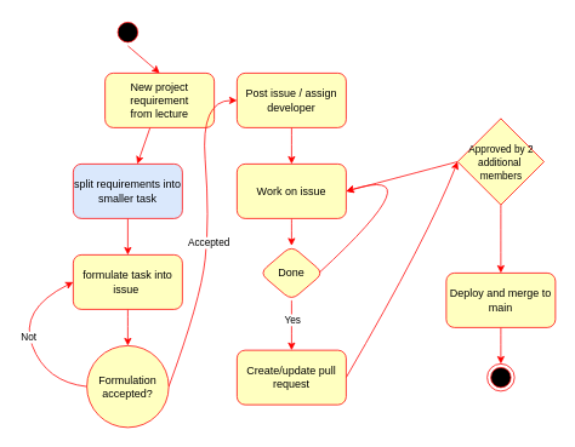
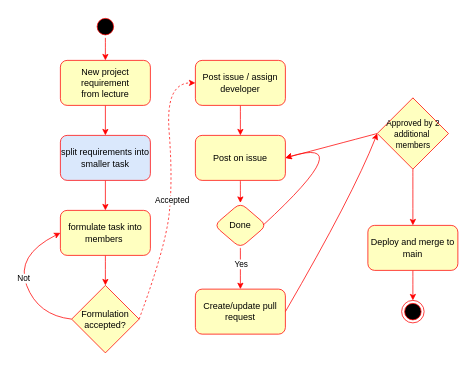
- <mxCell id="3" value="New project requirement&lt;br&gt;from lecture" style="rounded=1;whiteSpace=wrap;html=1;fillColor=#FFFFC0;fontColor=#000000;strokeColor=#FF0000;labelBorderColor=none;" vertex="1" parent="1"><mxGeometry x="115" y="80" width="120" height="60" as="geometry" /></mxCell>
+ <mxCell id="3" value="New project requirement&lt;br&gt;from lecture" style="rounded=1;whiteSpace=wrap;html=1;fillColor=#FFFFC0;fontColor=#000000;strokeColor=#FF0000;labelBorderColor=none;" vertex="1" parent="1"><mxGeometry x="80" y="80" width="120" height="60" as="geometry" /></mxCell>
- <mxCell id="10" style="edgeStyle=none;curved=1;html=1;exitX=1;exitY=0.5;exitDx=0;exitDy=0;startArrow=none;startFill=0;entryX=0;entryY=0.5;entryDx=0;entryDy=0;strokeColor=#FF0000;" edge="1" parent="1" source="12" target="14"><mxGeometry relative="1" as="geometry"><mxPoint x="290" y="260" as="targetPoint" /><Array as="points"><mxPoint x="220" y="330" /><mxPoint x="230" y="240" /><mxPoint x="220" y="110" /></Array></mxGeometry></mxCell>
+ <mxCell id="10" style="edgeStyle=none;curved=1;html=1;exitX=1;exitY=0.5;exitDx=0;exitDy=0;startArrow=none;startFill=0;entryX=0;entryY=0.5;entryDx=0;entryDy=0;strokeColor=#FF0000;dashed=1;" edge="1" parent="1" source="12" target="14"><mxGeometry relative="1" as="geometry"><mxPoint x="290" y="260" as="targetPoint" /><Array as="points"><mxPoint x="220" y="330" /><mxPoint x="230" y="240" /><mxPoint x="220" y="110" /></Array></mxGeometry></mxCell>
- <mxCell id="16" value="Work on issue" style="rounded=1;whiteSpace=wrap;html=1;fillColor=#FFFFC0;fontColor=#000000;strokeColor=#FF0000;" vertex="1" parent="1"><mxGeometry x="260" y="180" width="120" height="60" as="geometry" /></mxCell>
+ <mxCell id="16" value="Post on issue" style="rounded=1;whiteSpace=wrap;html=1;fillColor=#FFFFC0;fontColor=#000000;strokeColor=#FF0000;" vertex="1" parent="1"><mxGeometry x="260" y="180" width="120" height="60" as="geometry" /></mxCell>
- <mxCell id="7" value="formulate task into issue&amp;nbsp;" style="rounded=1;whiteSpace=wrap;html=1;fillColor=#FFFFC0;fontColor=#000000;strokeColor=#FF0000;" vertex="1" parent="1"><mxGeometry x="80" y="280" width="120" height="60" as="geometry" /></mxCell>
+ <mxCell id="7" value="formulate task into members&amp;nbsp;" style="rounded=1;whiteSpace=wrap;html=1;fillColor=#FFFFC0;fontColor=#000000;strokeColor=#FF0000;" vertex="1" parent="1"><mxGeometry x="80" y="280" width="120" height="60" as="geometry" /></mxCell>
- <mxCell id="12" value="Formulation&lt;br&gt;accepted?" style="ellipse;whiteSpace=wrap;html=1;fillColor=#FFFFC0;fontColor=#000000;strokeColor=#FF0000;" vertex="1" parent="1"><mxGeometry x="95" y="380" width="90" height="90" as="geometry" /></mxCell>
+ <mxCell id="12" value="Formulation&lt;br&gt;accepted?" style="rhombus;whiteSpace=wrap;html=1;fillColor=#FFFFC0;fontColor=#000000;strokeColor=#FF0000;" vertex="1" parent="1"><mxGeometry x="95" y="380" width="90" height="90" as="geometry" /></mxCell>
